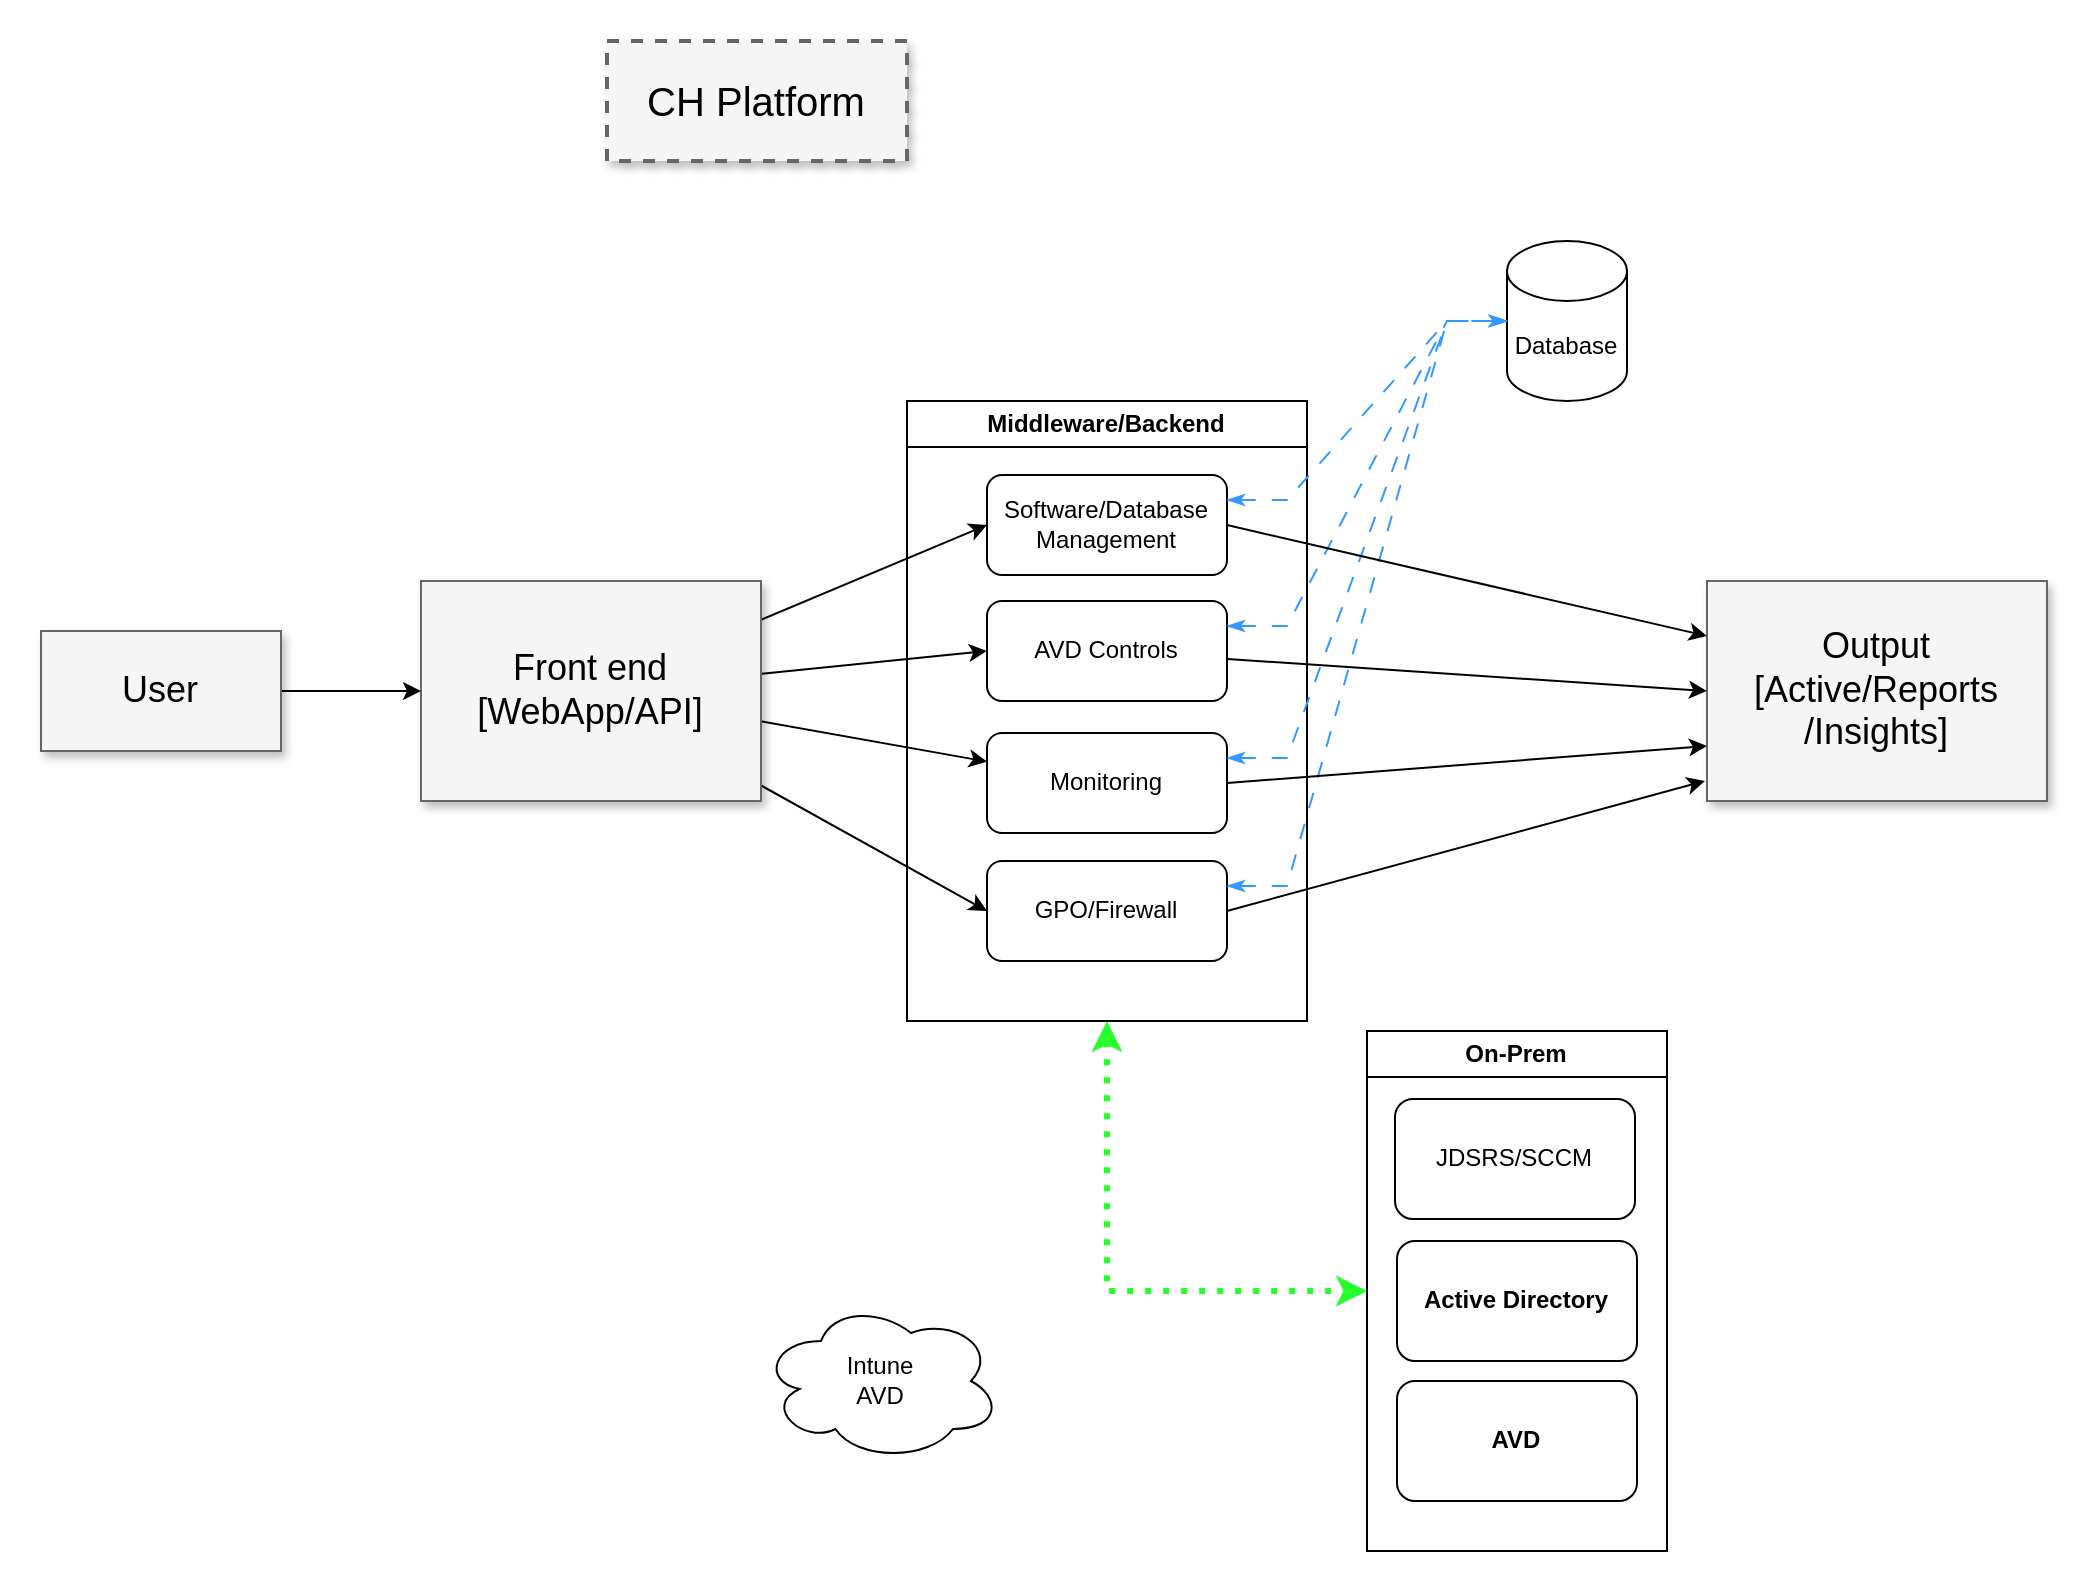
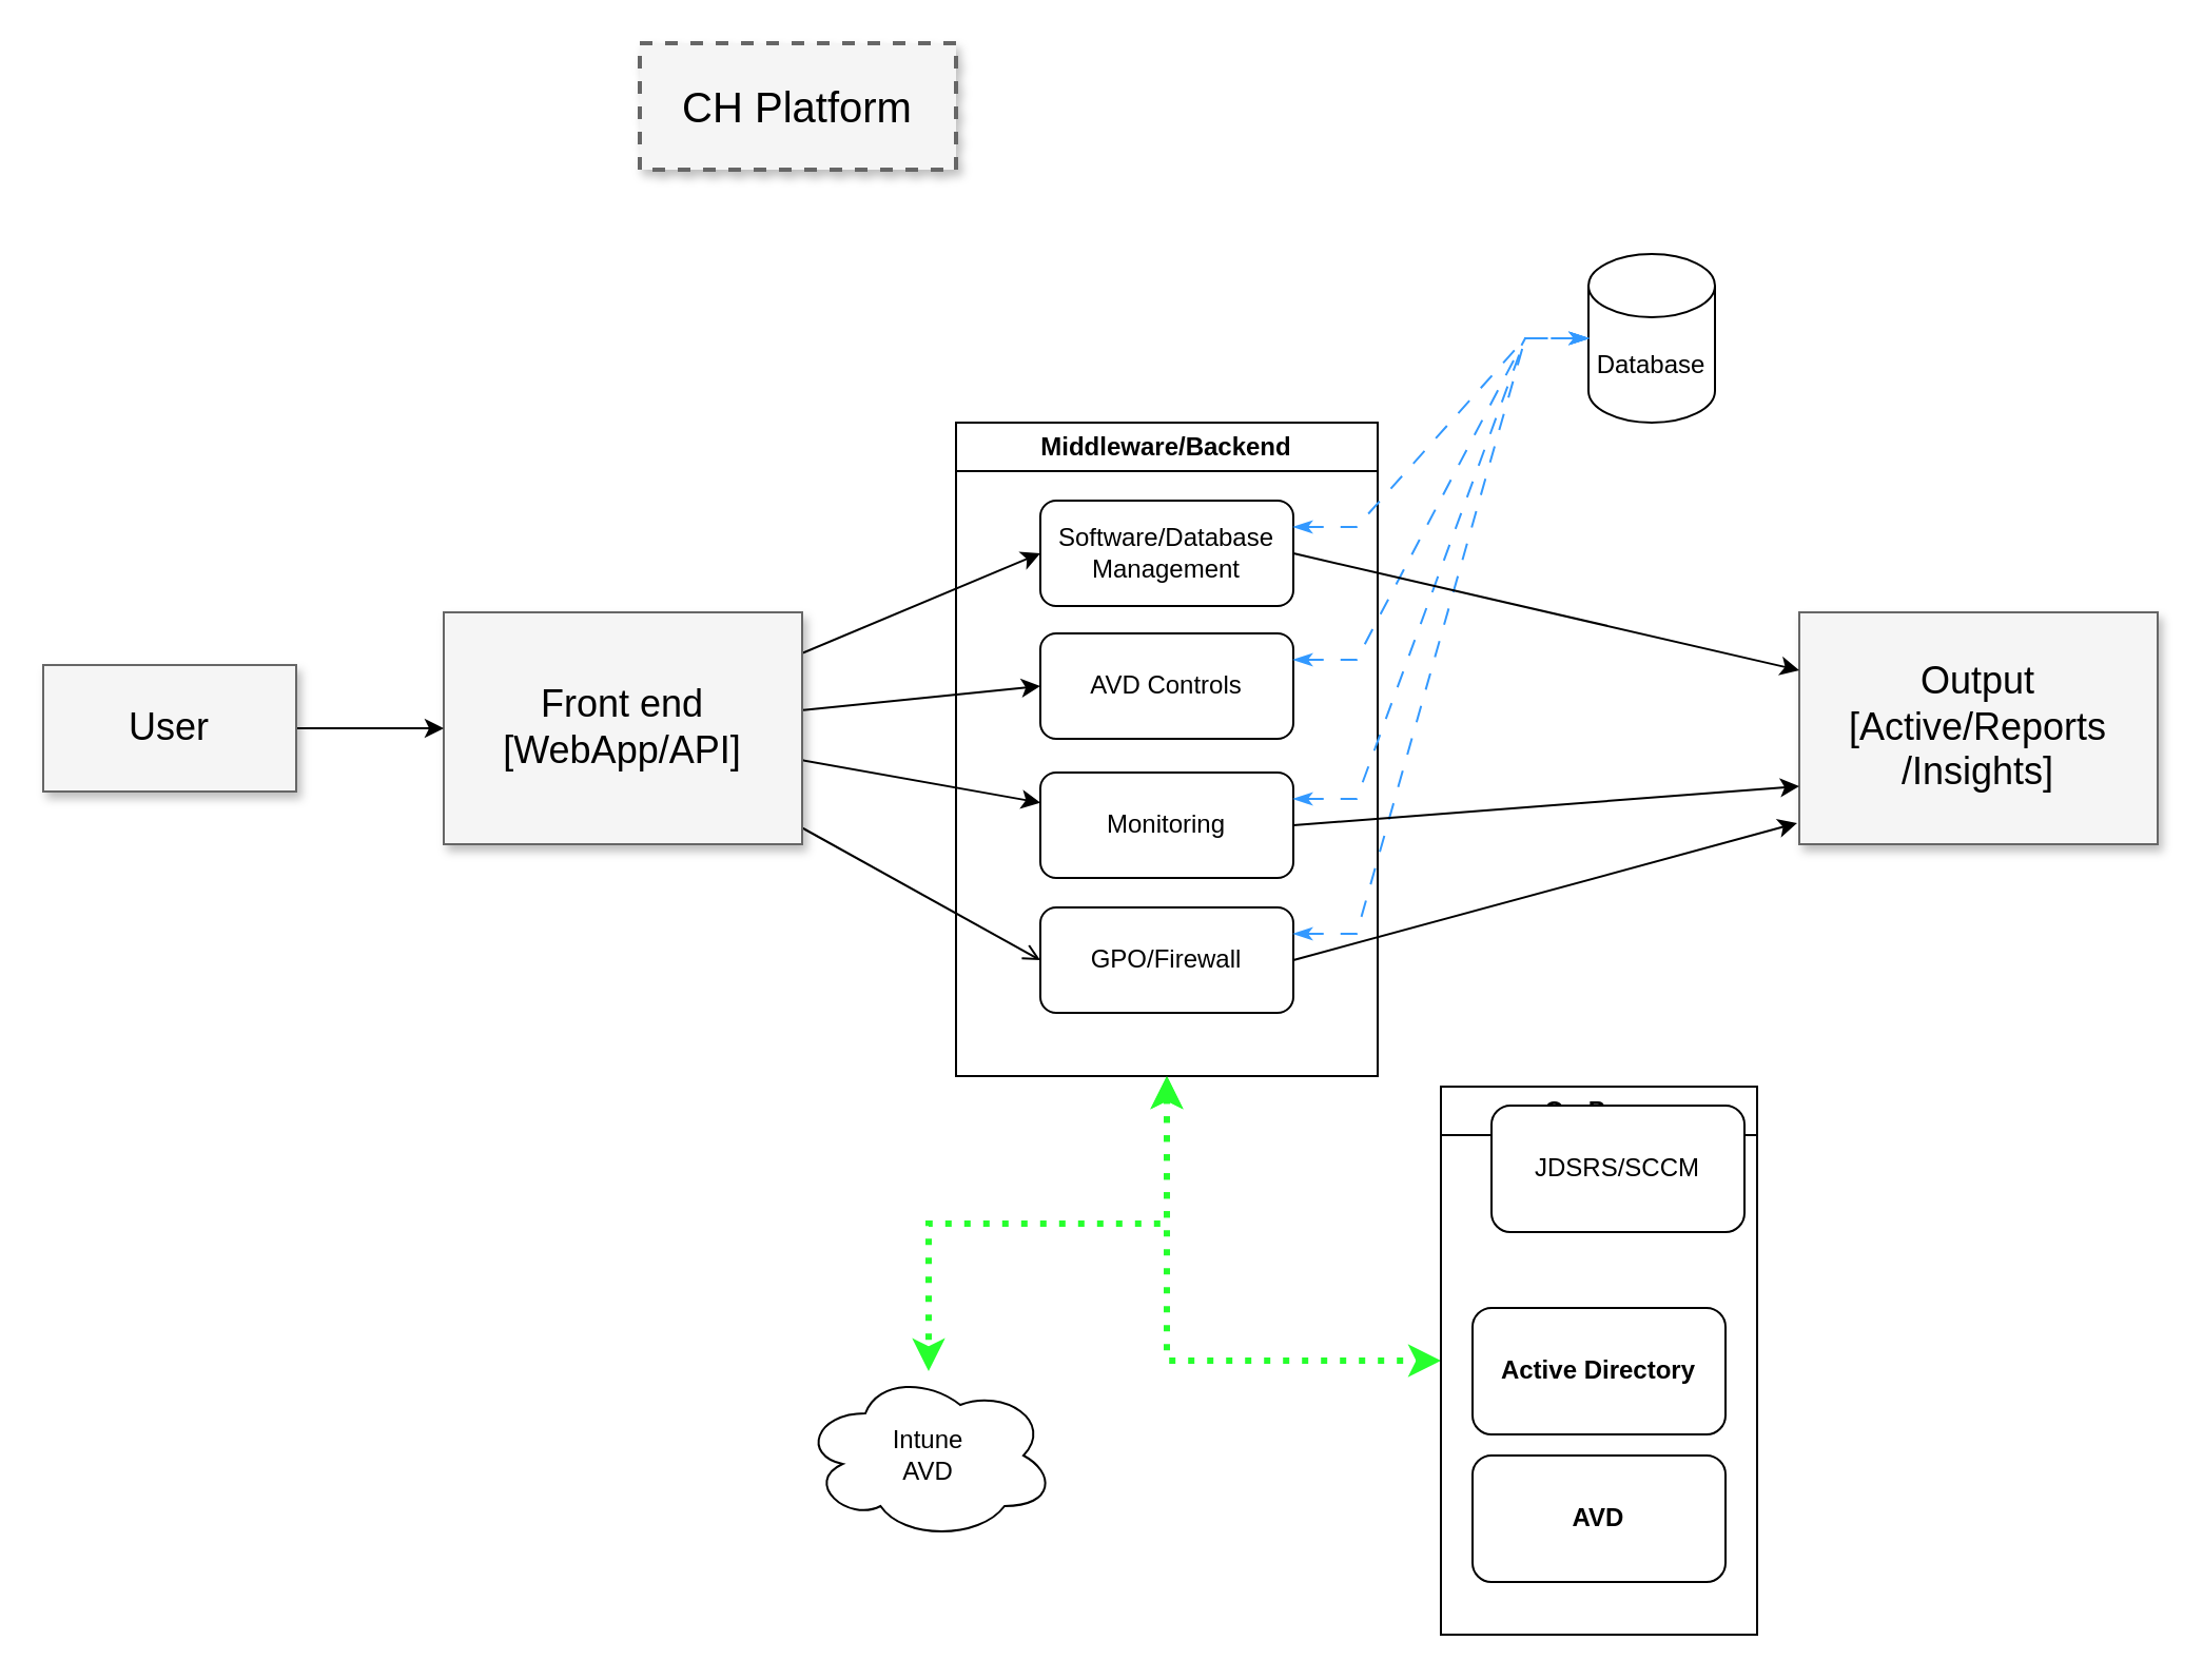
- <mxCell id="23" style="rounded=0;orthogonalLoop=1;jettySize=auto;html=1;entryX=0;entryY=0.5;entryDx=0;entryDy=0;" edge="1" parent="1" source="13" target="21"><mxGeometry relative="1" as="geometry" /></mxCell>
- <mxCell id="6" value="" style="rounded=0;orthogonalLoop=1;jettySize=auto;html=1;entryX=0;entryY=0.5;entryDx=0;entryDy=0;" edge="1" parent="1" source="7" target="14"><mxGeometry relative="1" as="geometry" /></mxCell>
+ <mxCell id="6" value="" style="rounded=0;orthogonalLoop=1;jettySize=auto;html=1;entryX=0;entryY=0.5;entryDx=0;entryDy=0;endArrow=open;" edge="1" parent="1" source="7" target="14"><mxGeometry relative="1" as="geometry" /></mxCell>
- <mxCell id="28" value="JDSRS/SCCM" style="rounded=1;whiteSpace=wrap;html=1;" vertex="1" parent="1"><mxGeometry x="697" y="549" width="120" height="60" as="geometry" /></mxCell>
+ <mxCell id="28" value="JDSRS/SCCM" style="rounded=1;whiteSpace=wrap;html=1;" vertex="1" parent="1"><mxGeometry x="707" y="524" width="120" height="60" as="geometry" /></mxCell>
+ <mxCell id="31" style="edgeStyle=orthogonalEdgeStyle;rounded=0;orthogonalLoop=1;jettySize=auto;html=1;exitX=0.5;exitY=1;exitDx=0;exitDy=0;startArrow=classic;startFill=1;strokeWidth=3;dashed=1;dashPattern=1 2;strokeColor=#26FF2D;" edge="1" parent="1" source="11" target="30"><mxGeometry relative="1" as="geometry"><mxPoint x="563" y="520" as="sourcePoint" /><mxPoint x="693" y="655" as="targetPoint" /></mxGeometry></mxCell>
